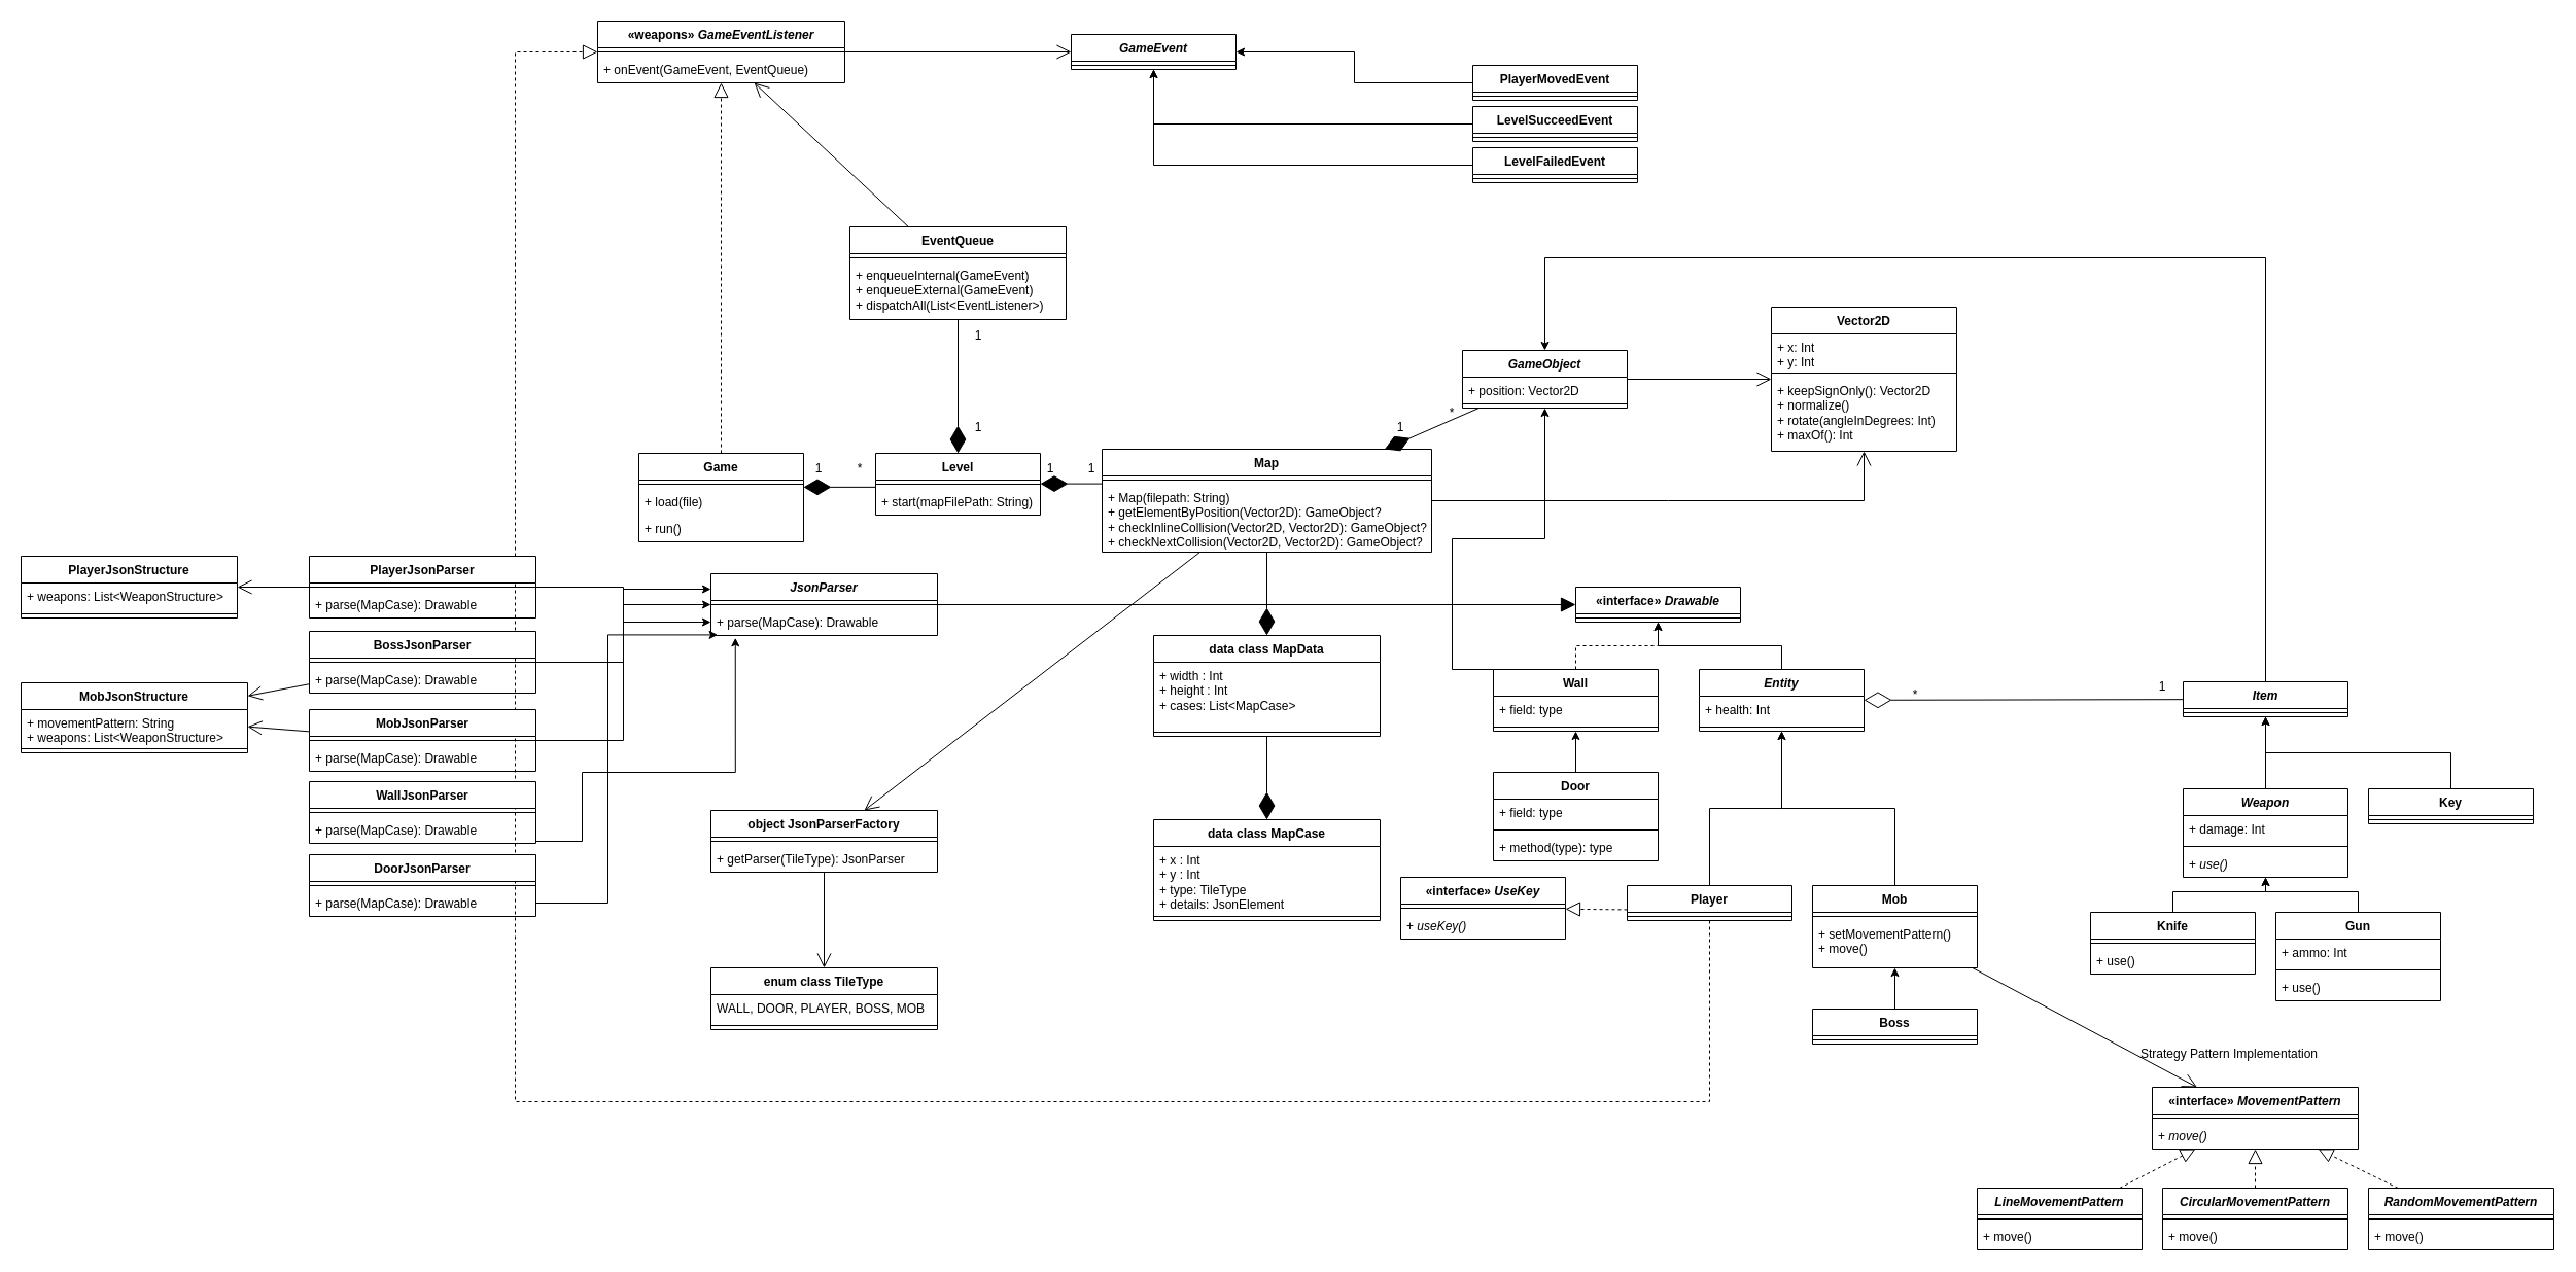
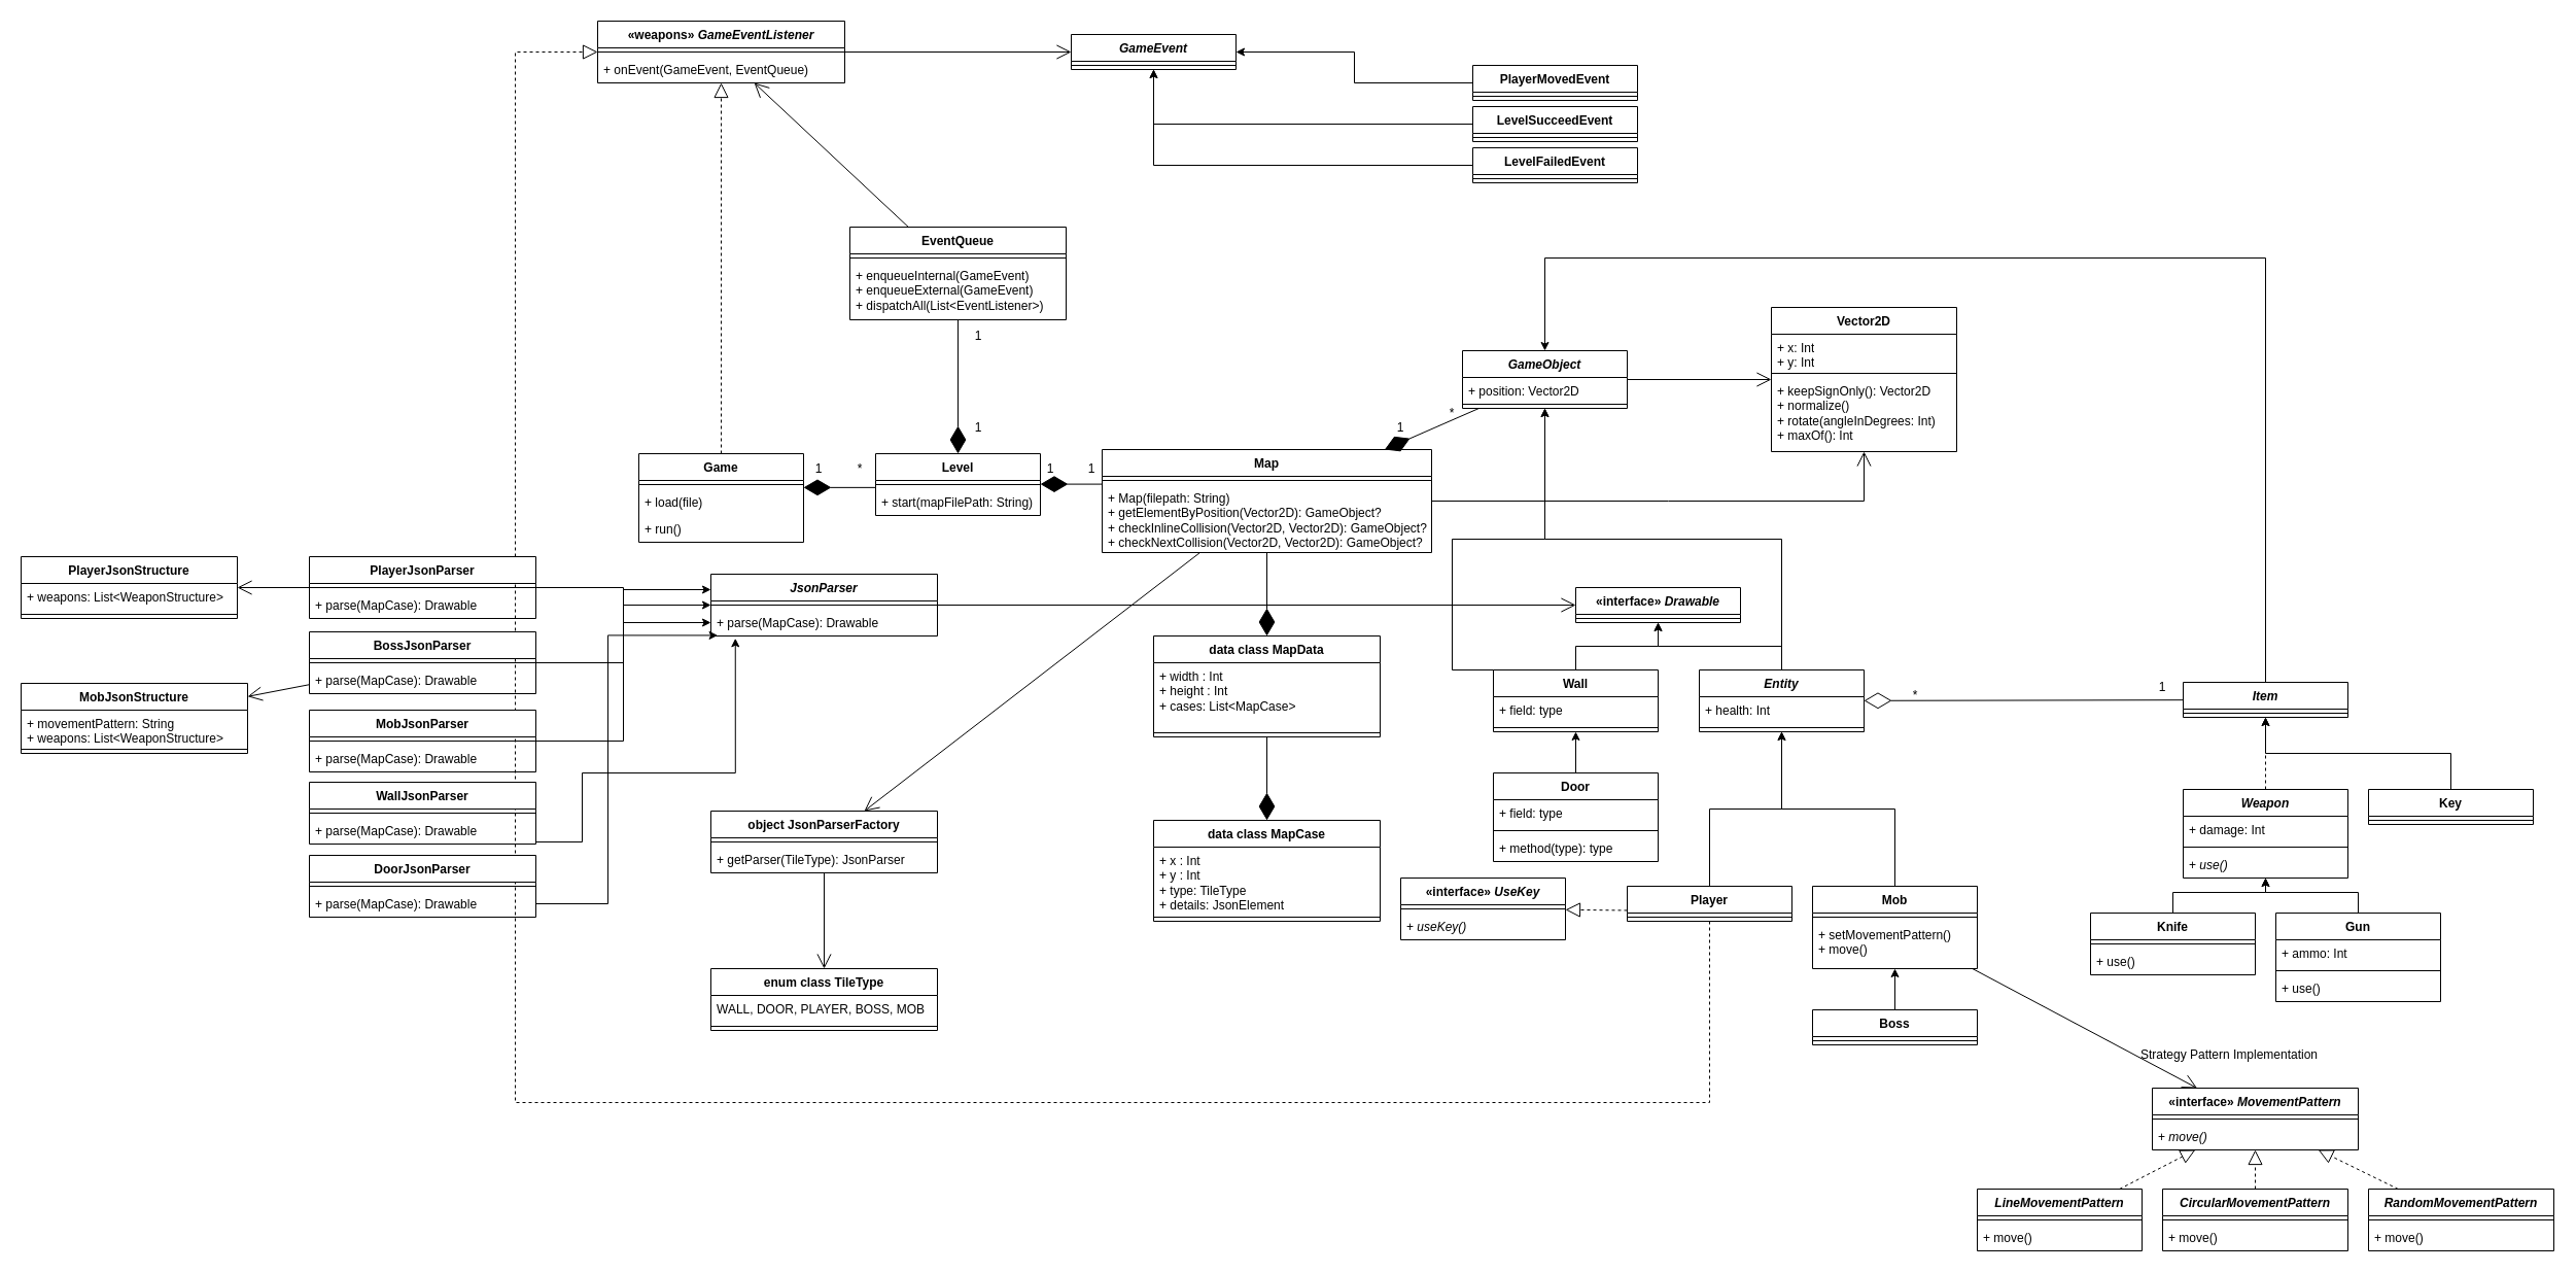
+ <mxCell id="6" style="edgeStyle=orthogonalEdgeStyle;rounded=0;orthogonalLoop=1;jettySize=auto;html=1;exitX=0.5;exitY=0;exitDx=0;exitDy=0;" parent="1" source="7" target="2" edge="1"><mxGeometry relative="1" as="geometry" /></mxCell>
- <mxCell id="127" value="" style="endArrow=block;endFill=1;endSize=12;html=1;rounded=0;" edge="1" parent="1" source="124" target="76"><mxGeometry width="160" relative="1" as="geometry"><mxPoint x="1085" y="604" as="sourcePoint" /><mxPoint x="1245" y="604" as="targetPoint" /></mxGeometry></mxCell>
+ <mxCell id="127" value="" style="endArrow=open;endFill=1;endSize=12;html=1;rounded=0;" edge="1" parent="1" source="124" target="76"><mxGeometry width="160" relative="1" as="geometry"><mxPoint x="1085" y="604" as="sourcePoint" /><mxPoint x="1245" y="604" as="targetPoint" /></mxGeometry></mxCell>
- <mxCell id="10" style="edgeStyle=orthogonalEdgeStyle;rounded=0;orthogonalLoop=1;jettySize=auto;html=1;exitX=0.5;exitY=0;exitDx=0;exitDy=0;dashed=1;" parent="1" source="12" target="76" edge="1"><mxGeometry relative="1" as="geometry" /></mxCell>
+ <mxCell id="10" style="edgeStyle=orthogonalEdgeStyle;rounded=0;orthogonalLoop=1;jettySize=auto;html=1;exitX=0.5;exitY=0;exitDx=0;exitDy=0;" parent="1" source="12" target="76" edge="1"><mxGeometry relative="1" as="geometry" /></mxCell>
- <mxCell id="173" value="" style="endArrow=open;endFill=1;endSize=12;html=1;rounded=0;" edge="1" parent="1" source="154" target="168"><mxGeometry width="160" relative="1" as="geometry"><mxPoint x="160" y="869" as="sourcePoint" /><mxPoint x="90" y="887" as="targetPoint" /></mxGeometry></mxCell>
- <mxCell id="21" style="edgeStyle=orthogonalEdgeStyle;rounded=0;orthogonalLoop=1;jettySize=auto;html=1;exitX=0.5;exitY=0;exitDx=0;exitDy=0;" parent="1" source="22" target="19" edge="1"><mxGeometry relative="1" as="geometry" /></mxCell>
+ <mxCell id="21" style="edgeStyle=orthogonalEdgeStyle;rounded=0;orthogonalLoop=1;jettySize=auto;html=1;exitX=0.5;exitY=0;exitDx=0;exitDy=0;dashed=1;" parent="1" source="22" target="19" edge="1"><mxGeometry relative="1" as="geometry" /></mxCell>
